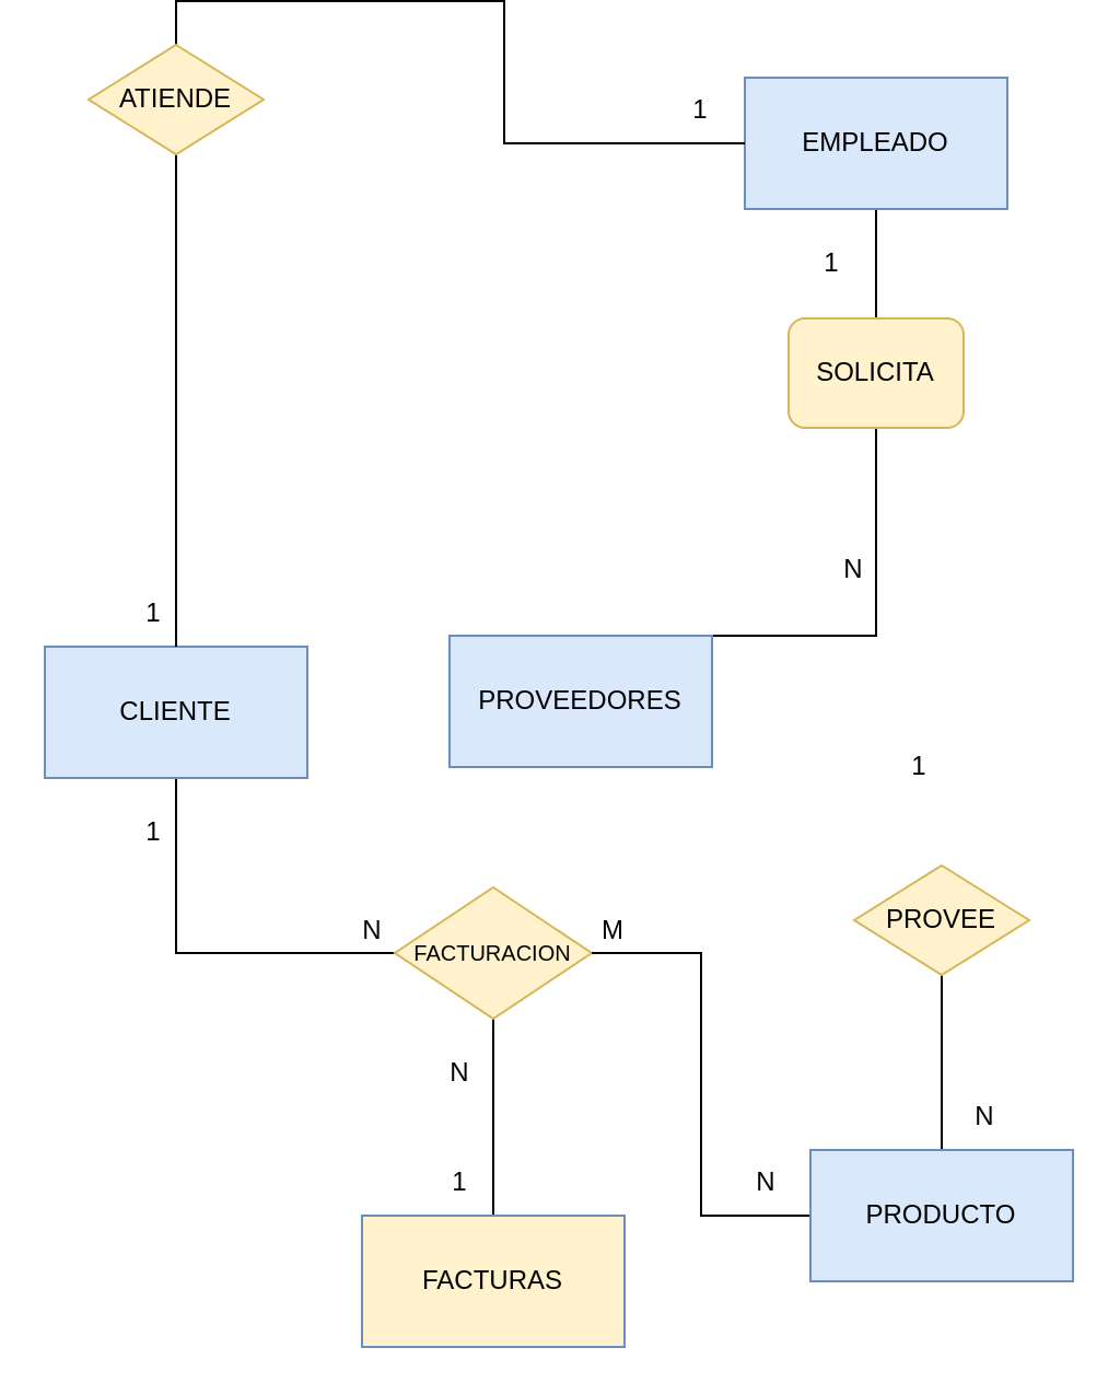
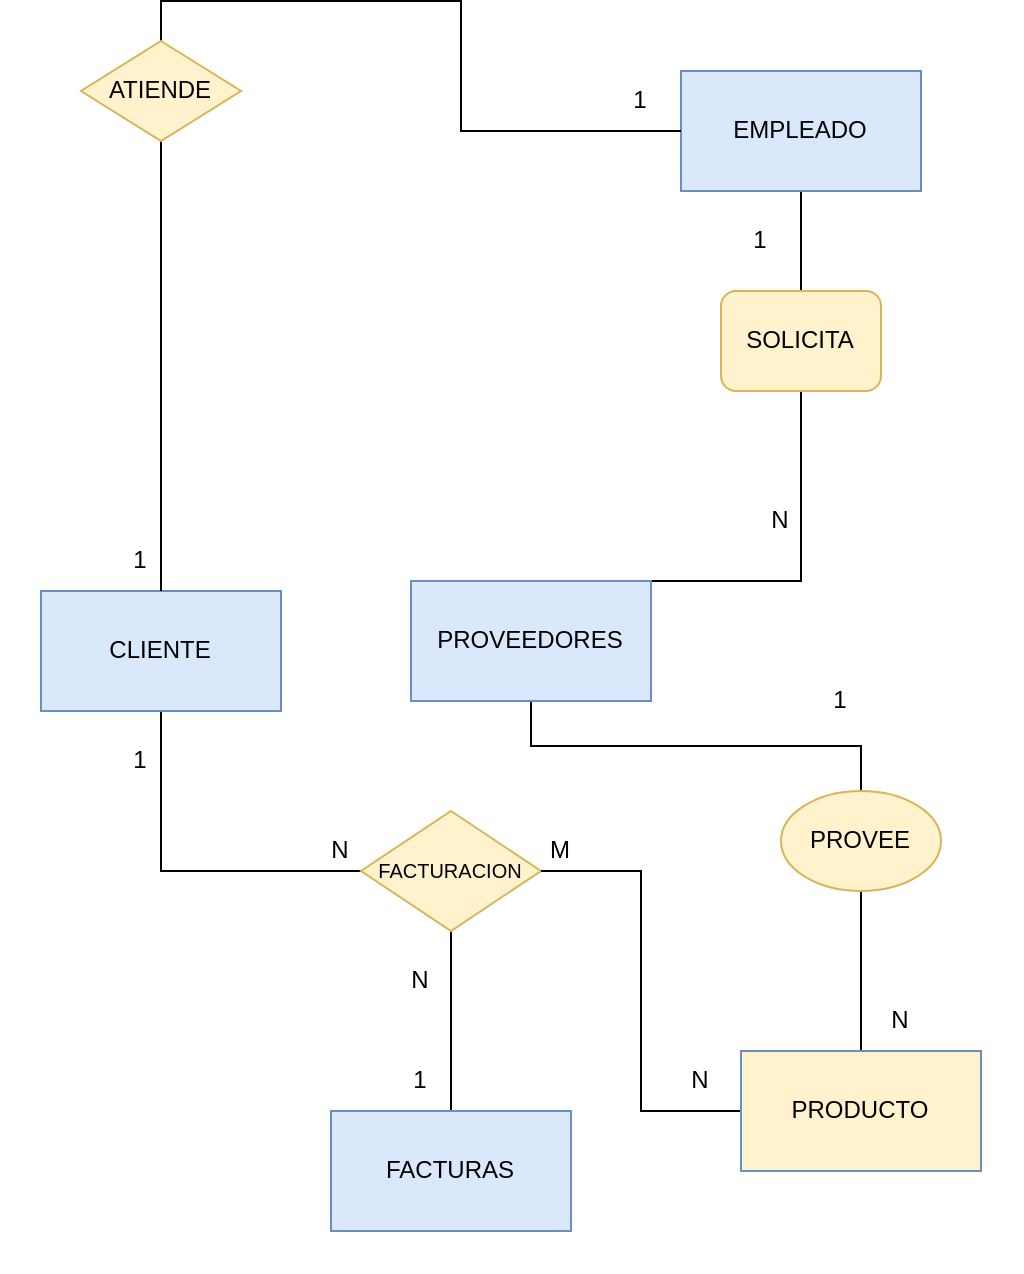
+ <mxCell id="6" style="edgeStyle=orthogonalEdgeStyle;rounded=0;orthogonalLoop=1;jettySize=auto;html=1;exitX=0.5;exitY=1;exitDx=0;exitDy=0;entryX=0.5;entryY=0;entryDx=0;entryDy=0;endArrow=none;endFill=0;" edge="1" parent="1" source="8" target="30"><mxGeometry relative="1" as="geometry" /></mxCell>
- <mxCell id="30" value="PROVEE" style="rhombus;whiteSpace=wrap;html=1;fillColor=#fff2cc;strokeColor=#d6b656;" vertex="1" parent="1"><mxGeometry x="390" y="395" width="80" height="50" as="geometry" /></mxCell>
+ <mxCell id="30" value="PROVEE" style="ellipse;whiteSpace=wrap;html=1;fillColor=#fff2cc;strokeColor=#d6b656;" vertex="1" parent="1"><mxGeometry x="390" y="395" width="80" height="50" as="geometry" /></mxCell>
- <mxCell id="25" value="PRODUCTO" style="rounded=0;whiteSpace=wrap;html=1;fillColor=#dae8fc;strokeColor=#6c8ebf;" vertex="1" parent="1"><mxGeometry x="370" y="525" width="120" height="60" as="geometry" /></mxCell>
+ <mxCell id="25" value="PRODUCTO" style="rounded=0;whiteSpace=wrap;html=1;fillColor=#fff2cc;strokeColor=#6c8ebf;" vertex="1" parent="1"><mxGeometry x="370" y="525" width="120" height="60" as="geometry" /></mxCell>
- <mxCell id="10" value="FACTURAS" style="rounded=0;whiteSpace=wrap;html=1;fillColor=#fff2cc;strokeColor=#6c8ebf;" vertex="1" parent="1"><mxGeometry x="165" y="555" width="120" height="60" as="geometry" /></mxCell>
+ <mxCell id="10" value="FACTURAS" style="rounded=0;whiteSpace=wrap;html=1;fillColor=#dae8fc;strokeColor=#6c8ebf;" vertex="1" parent="1"><mxGeometry x="165" y="555" width="120" height="60" as="geometry" /></mxCell>
